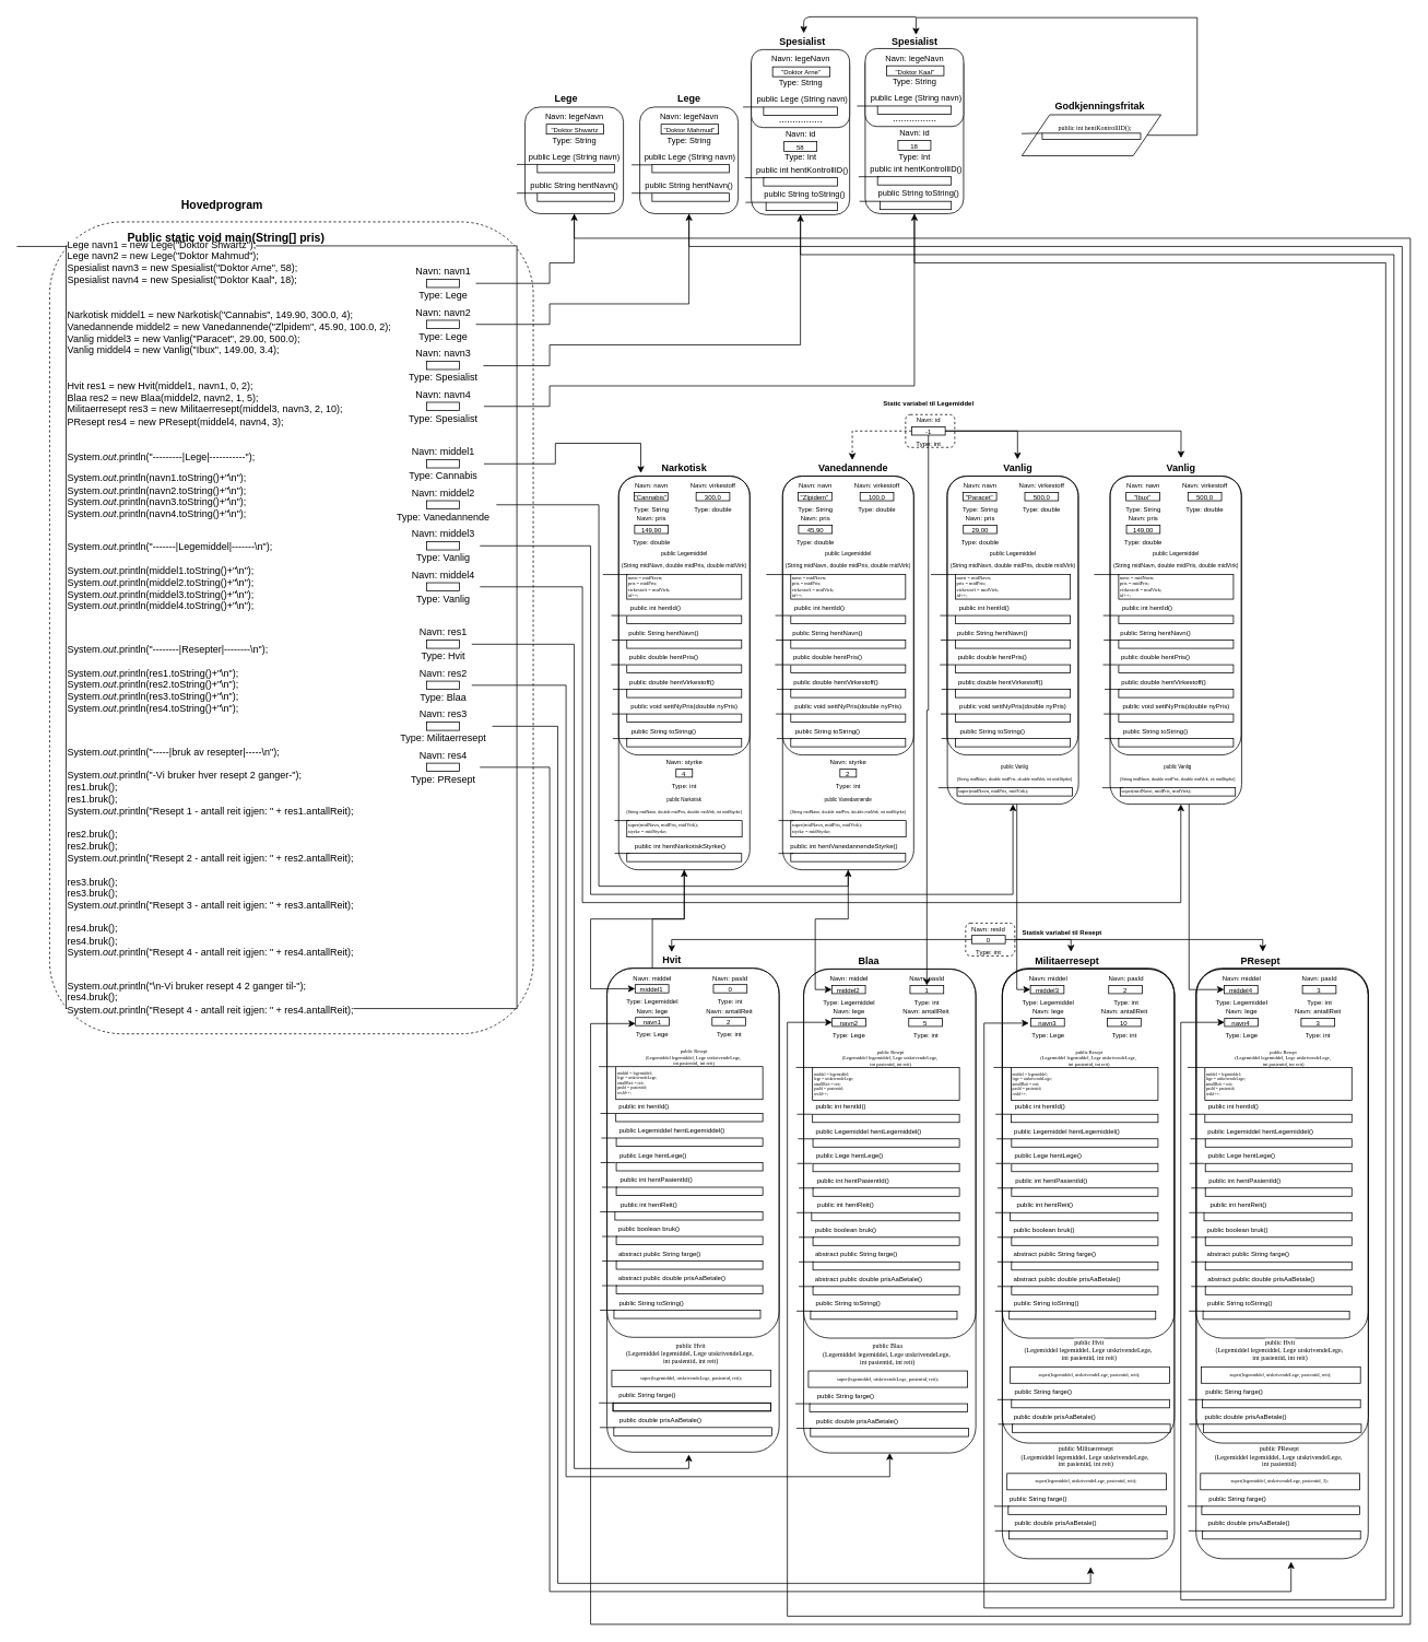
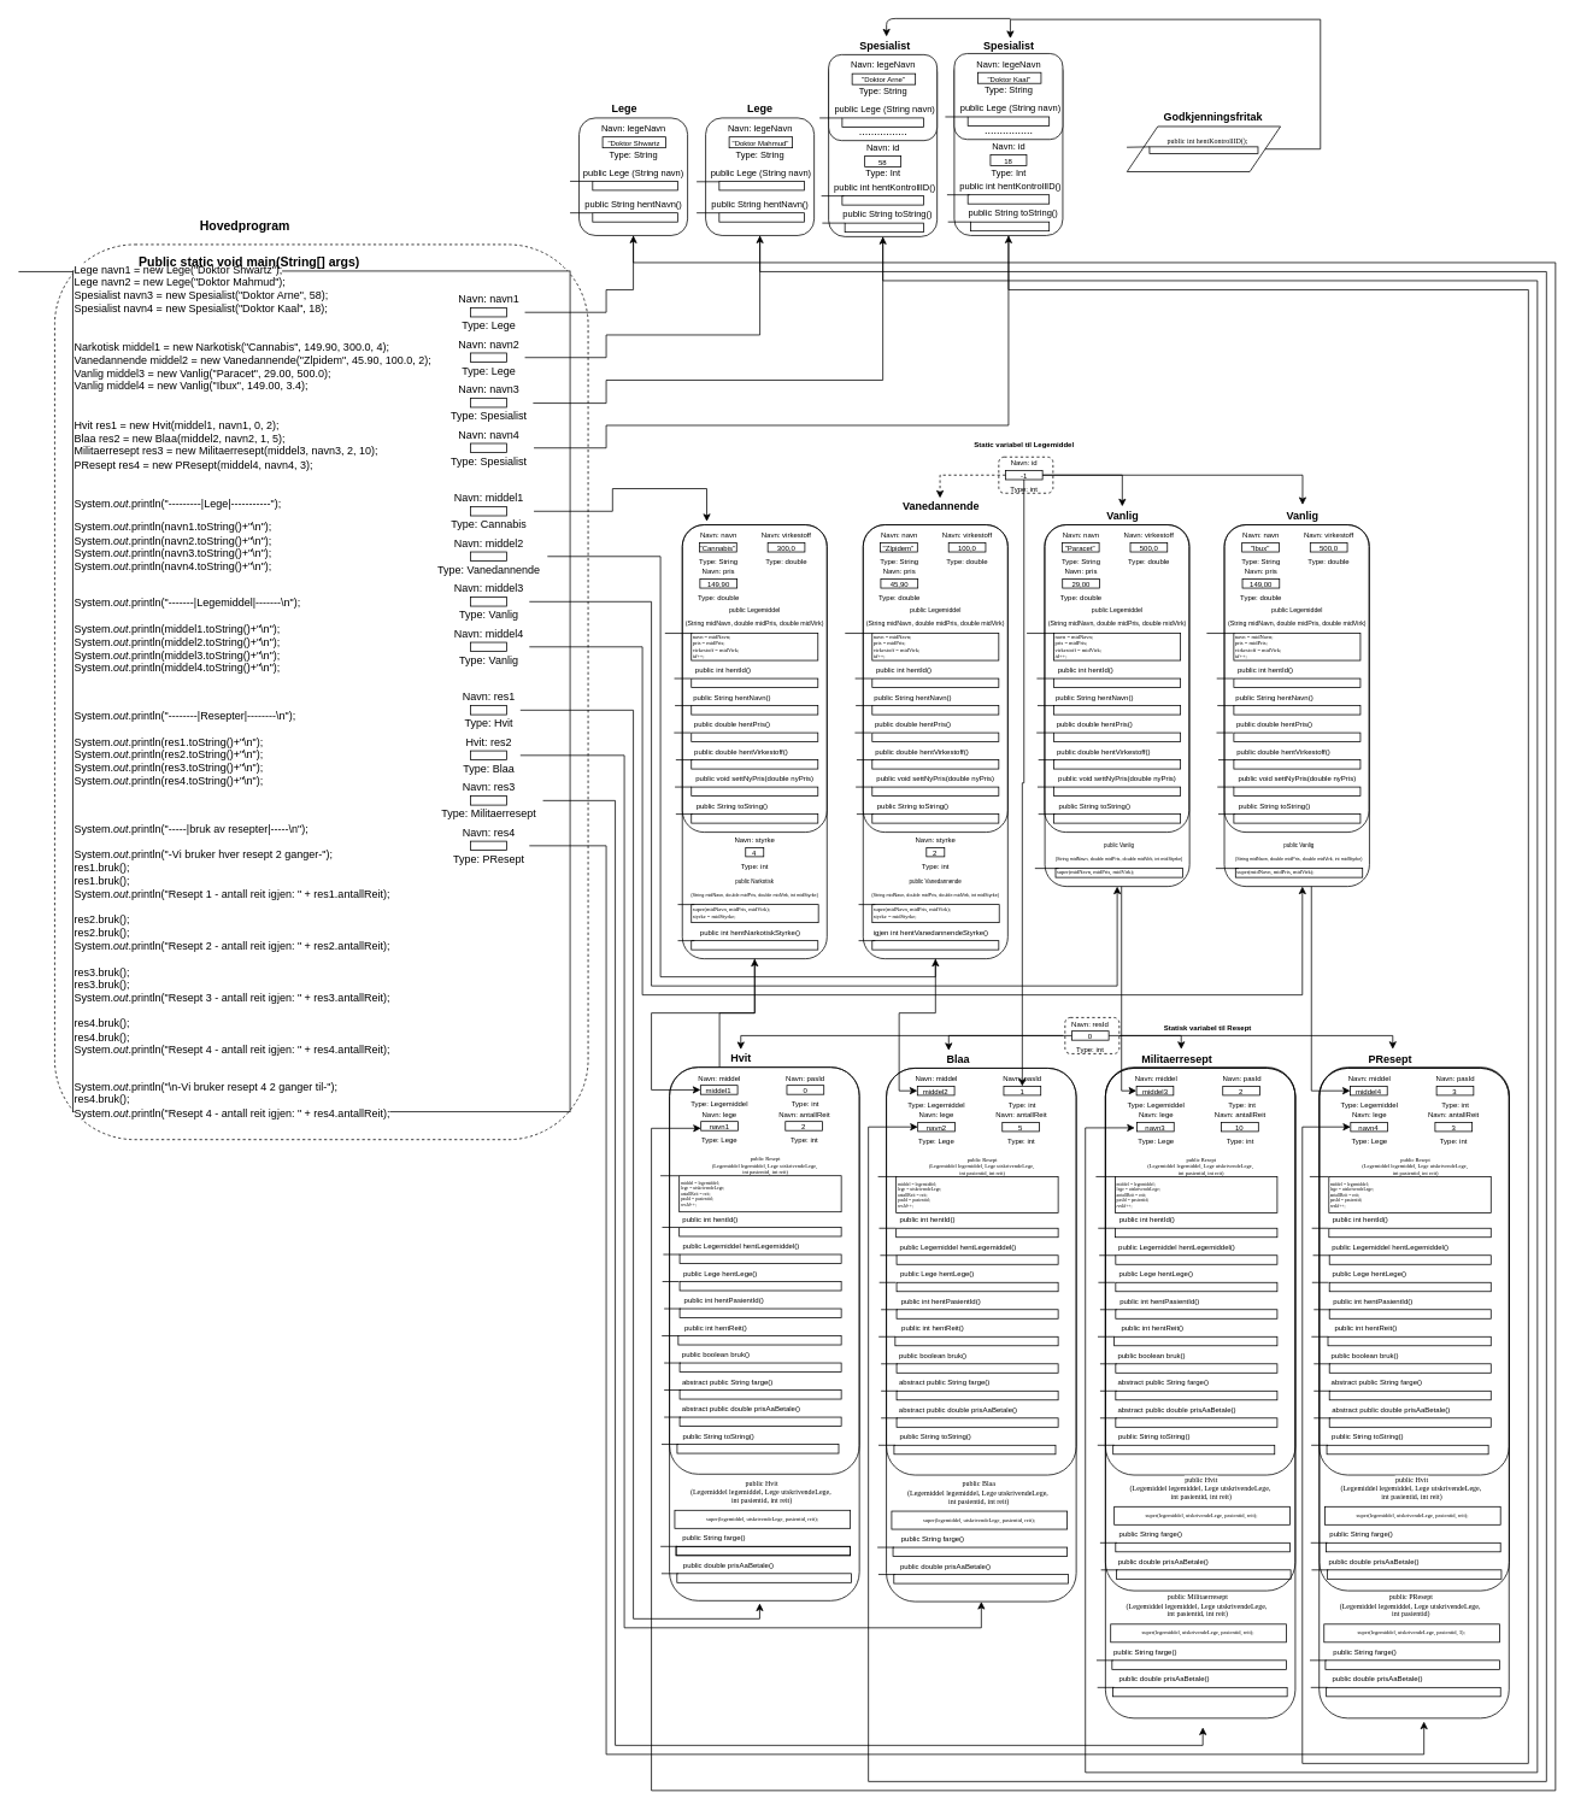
- <mxCell id="40" value="&lt;b&gt;&lt;font style=&quot;font-size: 14px&quot;&gt;Public static void main(String[] pris)&lt;/font&gt;&lt;/b&gt;" style="text;html=1;align=center;verticalAlign=middle;resizable=0;points=[];autosize=1;" parent="1" vertex="1"><mxGeometry x="145" y="279.33" width="260" height="20" as="geometry" /></mxCell>
+ <mxCell id="40" value="&lt;b&gt;&lt;font style=&quot;font-size: 14px&quot;&gt;Public static void main(String[] args)&lt;/font&gt;&lt;/b&gt;" style="text;html=1;align=center;verticalAlign=middle;resizable=0;points=[];autosize=1;" parent="1" vertex="1"><mxGeometry x="145" y="279.33" width="260" height="20" as="geometry" /></mxCell>
- <mxCell id="198" value="&lt;b&gt;Narkotisk&lt;/b&gt;" style="text;html=1;align=center;verticalAlign=middle;resizable=0;points=[];autosize=1;" vertex="1" parent="1"><mxGeometry x="798.7" y="560" width="70" height="20" as="geometry" /></mxCell>
- <mxCell id="199" value="&lt;b&gt;Vanedannende&lt;/b&gt;" style="text;html=1;align=center;verticalAlign=middle;resizable=0;points=[];autosize=1;" vertex="1" parent="1"><mxGeometry x="990.2" y="560" width="100" height="20" as="geometry" /></mxCell>
+ <mxCell id="199" value="&lt;b&gt;Vanedannende&lt;/b&gt;" style="text;html=1;align=center;verticalAlign=middle;resizable=0;points=[];autosize=1;" vertex="1" parent="1"><mxGeometry x="990.2" y="550" width="100" height="20" as="geometry" /></mxCell>
- <mxCell id="71" value="Navn: res2&lt;br&gt;&lt;br&gt;Type: Blaa" style="text;html=1;align=center;verticalAlign=middle;resizable=0;points=[];autosize=1;" parent="1" vertex="1"><mxGeometry x="505" y="810" width="70" height="50" as="geometry" /></mxCell>
+ <mxCell id="71" value="Hvit: res2&lt;br&gt;&lt;br&gt;Type: Blaa" style="text;html=1;align=center;verticalAlign=middle;resizable=0;points=[];autosize=1;" parent="1" vertex="1"><mxGeometry x="505" y="810" width="70" height="50" as="geometry" /></mxCell>
- <mxCell id="188" value="&lt;font style=&quot;font-size: 8px&quot;&gt;public int hentVanedannendeStyrke()&lt;/font&gt;" style="text;html=1;align=center;verticalAlign=middle;resizable=0;points=[];autosize=1;" vertex="1" parent="1"><mxGeometry x="954.2" y="1020" width="150" height="20" as="geometry" /></mxCell>
+ <mxCell id="188" value="&lt;font style=&quot;font-size: 8px&quot;&gt;igjen int hentVanedannendeStyrke()&lt;/font&gt;" style="text;html=1;align=center;verticalAlign=middle;resizable=0;points=[];autosize=1;" vertex="1" parent="1"><mxGeometry x="954.2" y="1020" width="150" height="20" as="geometry" /></mxCell>
- <mxCell id="475" value="&lt;span style=&quot;font-size: 8px&quot;&gt;&lt;b&gt;Statisk variabel til Resept&lt;/b&gt;&lt;/span&gt;" style="text;html=1;align=center;verticalAlign=middle;resizable=0;points=[];autosize=1;" vertex="1" parent="1"><mxGeometry x="1239.7" y="1125" width="110" height="20" as="geometry" /></mxCell>
+ <mxCell id="475" value="&lt;span style=&quot;font-size: 8px&quot;&gt;&lt;b&gt;Statisk variabel til Resept&lt;/b&gt;&lt;/span&gt;" style="text;html=1;align=center;verticalAlign=middle;resizable=0;points=[];autosize=1;" vertex="1" parent="1"><mxGeometry x="1279.7" y="1125" width="110" height="20" as="geometry" /></mxCell>
+ <mxCell id="471" style="edgeStyle=orthogonalEdgeStyle;rounded=0;orthogonalLoop=1;jettySize=auto;html=1;entryX=0.256;entryY=0.025;entryDx=0;entryDy=0;entryPerimeter=0;" edge="1" parent="1" source="472" target="347"><mxGeometry relative="1" as="geometry"><Array as="points"><mxPoint x="1049" y="1145" /></Array></mxGeometry></mxCell>
